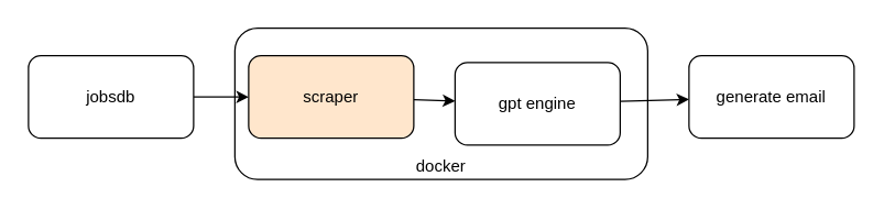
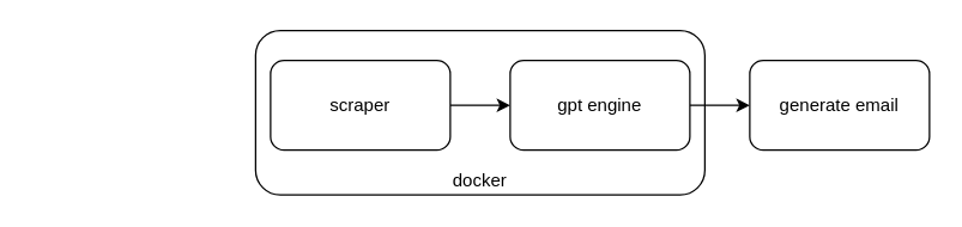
- <mxCell id="4" value="jobsdb" style="rounded=1;whiteSpace=wrap;html=1;" vertex="1" parent="1"><mxGeometry x="20" y="40" width="120" height="60" as="geometry" /></mxCell>
- <mxCell id="3" value="" style="edgeStyle=none;html=1;" edge="1" parent="1" source="4" target="6"><mxGeometry relative="1" as="geometry" /></mxCell>
- <mxCell id="6" value="scraper" style="whiteSpace=wrap;html=1;rounded=1;fillColor=#ffe6cc;" vertex="1" parent="1"><mxGeometry x="180" y="40" width="120" height="60" as="geometry" /></mxCell>
+ <mxCell id="6" value="scraper" style="whiteSpace=wrap;html=1;rounded=1;" vertex="1" parent="1"><mxGeometry x="180" y="40" width="120" height="60" as="geometry" /></mxCell>
- <mxCell id="8" value="gpt engine" style="whiteSpace=wrap;html=1;rounded=1;" vertex="1" parent="1"><mxGeometry x="330" y="45" width="120" height="60" as="geometry" /></mxCell>
+ <mxCell id="8" value="gpt engine" style="whiteSpace=wrap;html=1;rounded=1;" vertex="1" parent="1"><mxGeometry x="340" y="40" width="120" height="60" as="geometry" /></mxCell>
